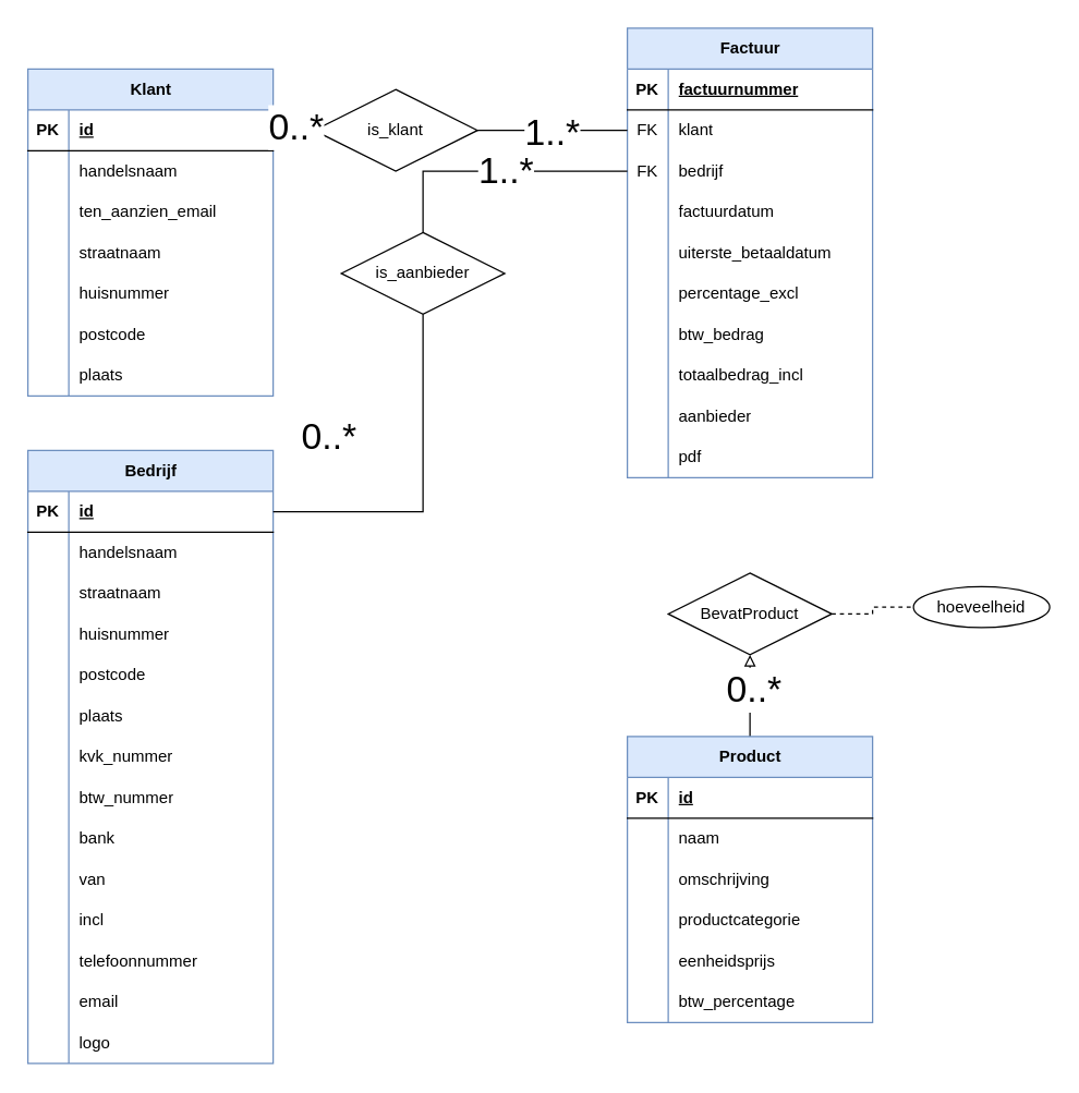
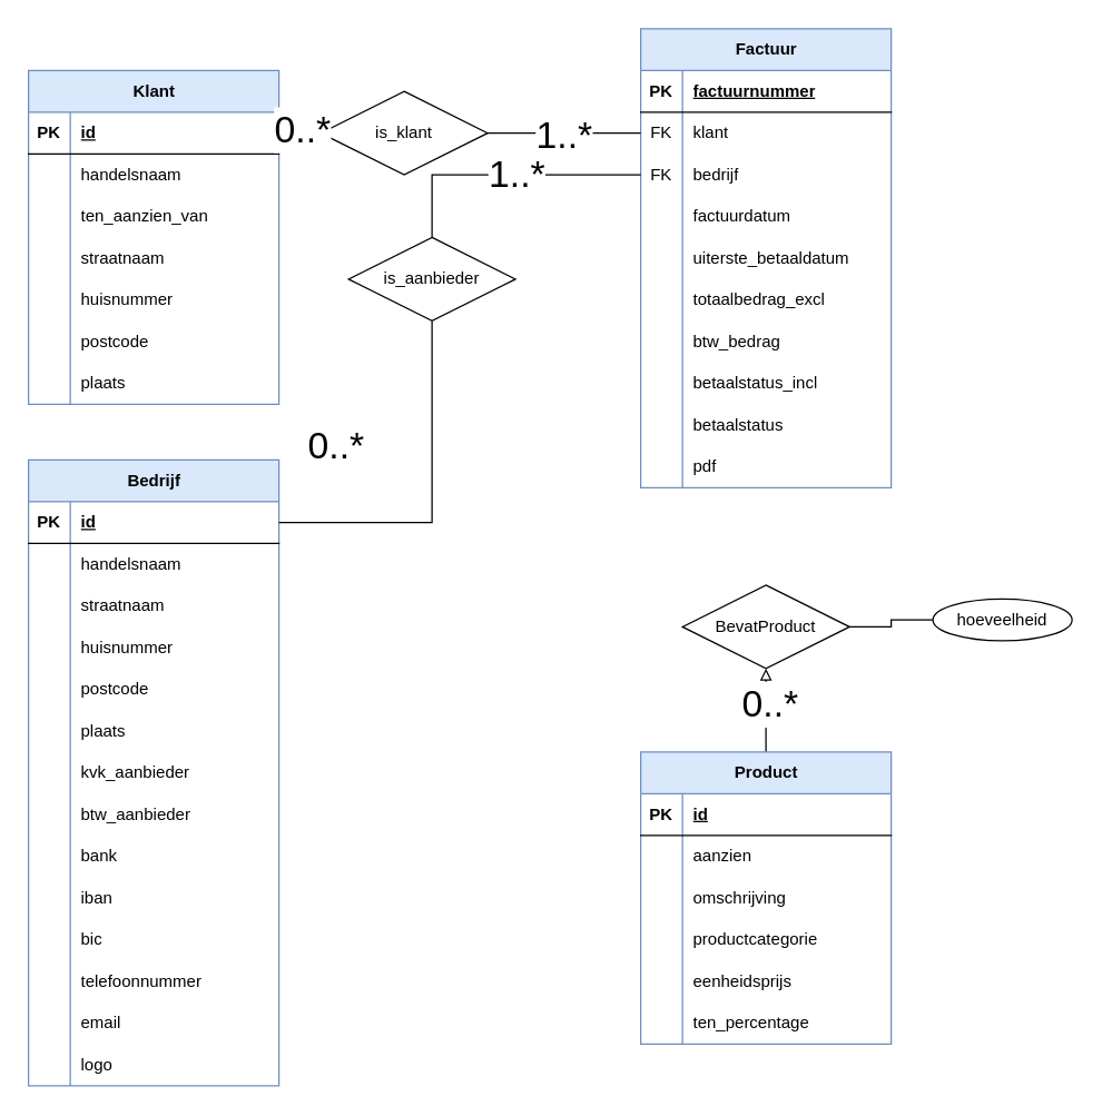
- <mxCell id="54" value="ten_aanzien_email" style="shape=partialRectangle;connectable=0;fillColor=none;top=0;left=0;bottom=0;right=0;align=left;spacingLeft=6;overflow=hidden;whiteSpace=wrap;html=1;" parent="52" vertex="1"><mxGeometry x="30" width="150" height="30" as="geometry"><mxRectangle width="150" height="30" as="alternateBounds" /></mxGeometry></mxCell>
+ <mxCell id="54" value="ten_aanzien_van" style="shape=partialRectangle;connectable=0;fillColor=none;top=0;left=0;bottom=0;right=0;align=left;spacingLeft=6;overflow=hidden;whiteSpace=wrap;html=1;" parent="52" vertex="1"><mxGeometry x="30" width="150" height="30" as="geometry"><mxRectangle width="150" height="30" as="alternateBounds" /></mxGeometry></mxCell>
- <mxCell id="106" value="percentage_excl" style="shape=partialRectangle;connectable=0;fillColor=none;top=0;left=0;bottom=0;right=0;align=left;spacingLeft=6;overflow=hidden;whiteSpace=wrap;html=1;" parent="104" vertex="1"><mxGeometry x="30" width="150" height="30" as="geometry"><mxRectangle width="150" height="30" as="alternateBounds" /></mxGeometry></mxCell>
+ <mxCell id="106" value="totaalbedrag_excl" style="shape=partialRectangle;connectable=0;fillColor=none;top=0;left=0;bottom=0;right=0;align=left;spacingLeft=6;overflow=hidden;whiteSpace=wrap;html=1;" parent="104" vertex="1"><mxGeometry x="30" width="150" height="30" as="geometry"><mxRectangle width="150" height="30" as="alternateBounds" /></mxGeometry></mxCell>
- <mxCell id="112" value="totaalbedrag_incl" style="shape=partialRectangle;connectable=0;fillColor=none;top=0;left=0;bottom=0;right=0;align=left;spacingLeft=6;overflow=hidden;whiteSpace=wrap;html=1;" parent="110" vertex="1"><mxGeometry x="30" width="150" height="30" as="geometry"><mxRectangle width="150" height="30" as="alternateBounds" /></mxGeometry></mxCell>
+ <mxCell id="112" value="betaalstatus_incl" style="shape=partialRectangle;connectable=0;fillColor=none;top=0;left=0;bottom=0;right=0;align=left;spacingLeft=6;overflow=hidden;whiteSpace=wrap;html=1;" parent="110" vertex="1"><mxGeometry x="30" width="150" height="30" as="geometry"><mxRectangle width="150" height="30" as="alternateBounds" /></mxGeometry></mxCell>
- <mxCell id="115" value="aanbieder" style="shape=partialRectangle;connectable=0;fillColor=none;top=0;left=0;bottom=0;right=0;align=left;spacingLeft=6;overflow=hidden;whiteSpace=wrap;html=1;" parent="113" vertex="1"><mxGeometry x="30" width="150" height="30" as="geometry"><mxRectangle width="150" height="30" as="alternateBounds" /></mxGeometry></mxCell>
+ <mxCell id="115" value="betaalstatus" style="shape=partialRectangle;connectable=0;fillColor=none;top=0;left=0;bottom=0;right=0;align=left;spacingLeft=6;overflow=hidden;whiteSpace=wrap;html=1;" parent="113" vertex="1"><mxGeometry x="30" width="150" height="30" as="geometry"><mxRectangle width="150" height="30" as="alternateBounds" /></mxGeometry></mxCell>
- <mxCell id="119" style="edgeStyle=orthogonalEdgeStyle;rounded=0;orthogonalLoop=1;jettySize=auto;html=1;endArrow=none;endFill=0;dashed=1;" parent="1" source="120" target="127" edge="1"><mxGeometry relative="1" as="geometry" /></mxCell>
+ <mxCell id="119" style="edgeStyle=orthogonalEdgeStyle;rounded=0;orthogonalLoop=1;jettySize=auto;html=1;endArrow=none;endFill=0;" parent="1" source="120" target="127" edge="1"><mxGeometry relative="1" as="geometry" /></mxCell>
- <mxCell id="23" value="kvk_nummer" style="shape=partialRectangle;connectable=0;fillColor=none;top=0;left=0;bottom=0;right=0;align=left;spacingLeft=6;overflow=hidden;whiteSpace=wrap;html=1;" parent="21" vertex="1"><mxGeometry x="30" width="150" height="30" as="geometry"><mxRectangle width="150" height="30" as="alternateBounds" /></mxGeometry></mxCell>
+ <mxCell id="23" value="kvk_aanbieder" style="shape=partialRectangle;connectable=0;fillColor=none;top=0;left=0;bottom=0;right=0;align=left;spacingLeft=6;overflow=hidden;whiteSpace=wrap;html=1;" parent="21" vertex="1"><mxGeometry x="30" width="150" height="30" as="geometry"><mxRectangle width="150" height="30" as="alternateBounds" /></mxGeometry></mxCell>
- <mxCell id="26" value="btw_nummer" style="shape=partialRectangle;connectable=0;fillColor=none;top=0;left=0;bottom=0;right=0;align=left;spacingLeft=6;overflow=hidden;whiteSpace=wrap;html=1;" parent="24" vertex="1"><mxGeometry x="30" width="150" height="30" as="geometry"><mxRectangle width="150" height="30" as="alternateBounds" /></mxGeometry></mxCell>
+ <mxCell id="26" value="btw_aanbieder" style="shape=partialRectangle;connectable=0;fillColor=none;top=0;left=0;bottom=0;right=0;align=left;spacingLeft=6;overflow=hidden;whiteSpace=wrap;html=1;" parent="24" vertex="1"><mxGeometry x="30" width="150" height="30" as="geometry"><mxRectangle width="150" height="30" as="alternateBounds" /></mxGeometry></mxCell>
- <mxCell id="75" value="naam" style="shape=partialRectangle;connectable=0;fillColor=none;top=0;left=0;bottom=0;right=0;align=left;spacingLeft=6;overflow=hidden;whiteSpace=wrap;html=1;" parent="73" vertex="1"><mxGeometry x="30" width="150" height="30" as="geometry"><mxRectangle width="150" height="30" as="alternateBounds" /></mxGeometry></mxCell>
+ <mxCell id="75" value="aanzien" style="shape=partialRectangle;connectable=0;fillColor=none;top=0;left=0;bottom=0;right=0;align=left;spacingLeft=6;overflow=hidden;whiteSpace=wrap;html=1;" parent="73" vertex="1"><mxGeometry x="30" width="150" height="30" as="geometry"><mxRectangle width="150" height="30" as="alternateBounds" /></mxGeometry></mxCell>
- <mxCell id="32" value="van" style="shape=partialRectangle;connectable=0;fillColor=none;top=0;left=0;bottom=0;right=0;align=left;spacingLeft=6;overflow=hidden;whiteSpace=wrap;html=1;" parent="30" vertex="1"><mxGeometry x="30" width="150" height="30" as="geometry"><mxRectangle width="150" height="30" as="alternateBounds" /></mxGeometry></mxCell>
+ <mxCell id="32" value="iban" style="shape=partialRectangle;connectable=0;fillColor=none;top=0;left=0;bottom=0;right=0;align=left;spacingLeft=6;overflow=hidden;whiteSpace=wrap;html=1;" parent="30" vertex="1"><mxGeometry x="30" width="150" height="30" as="geometry"><mxRectangle width="150" height="30" as="alternateBounds" /></mxGeometry></mxCell>
- <mxCell id="35" value="incl" style="shape=partialRectangle;connectable=0;fillColor=none;top=0;left=0;bottom=0;right=0;align=left;spacingLeft=6;overflow=hidden;whiteSpace=wrap;html=1;" parent="33" vertex="1"><mxGeometry x="30" width="150" height="30" as="geometry"><mxRectangle width="150" height="30" as="alternateBounds" /></mxGeometry></mxCell>
+ <mxCell id="35" value="bic" style="shape=partialRectangle;connectable=0;fillColor=none;top=0;left=0;bottom=0;right=0;align=left;spacingLeft=6;overflow=hidden;whiteSpace=wrap;html=1;" parent="33" vertex="1"><mxGeometry x="30" width="150" height="30" as="geometry"><mxRectangle width="150" height="30" as="alternateBounds" /></mxGeometry></mxCell>
- <mxCell id="87" value="btw_percentage" style="shape=partialRectangle;connectable=0;fillColor=none;top=0;left=0;bottom=0;right=0;align=left;spacingLeft=6;overflow=hidden;whiteSpace=wrap;html=1;" vertex="1" parent="85"><mxGeometry x="30" width="150" height="30" as="geometry"><mxRectangle width="150" height="30" as="alternateBounds" /></mxGeometry></mxCell>
+ <mxCell id="87" value="ten_percentage" style="shape=partialRectangle;connectable=0;fillColor=none;top=0;left=0;bottom=0;right=0;align=left;spacingLeft=6;overflow=hidden;whiteSpace=wrap;html=1;" vertex="1" parent="85"><mxGeometry x="30" width="150" height="30" as="geometry"><mxRectangle width="150" height="30" as="alternateBounds" /></mxGeometry></mxCell>
